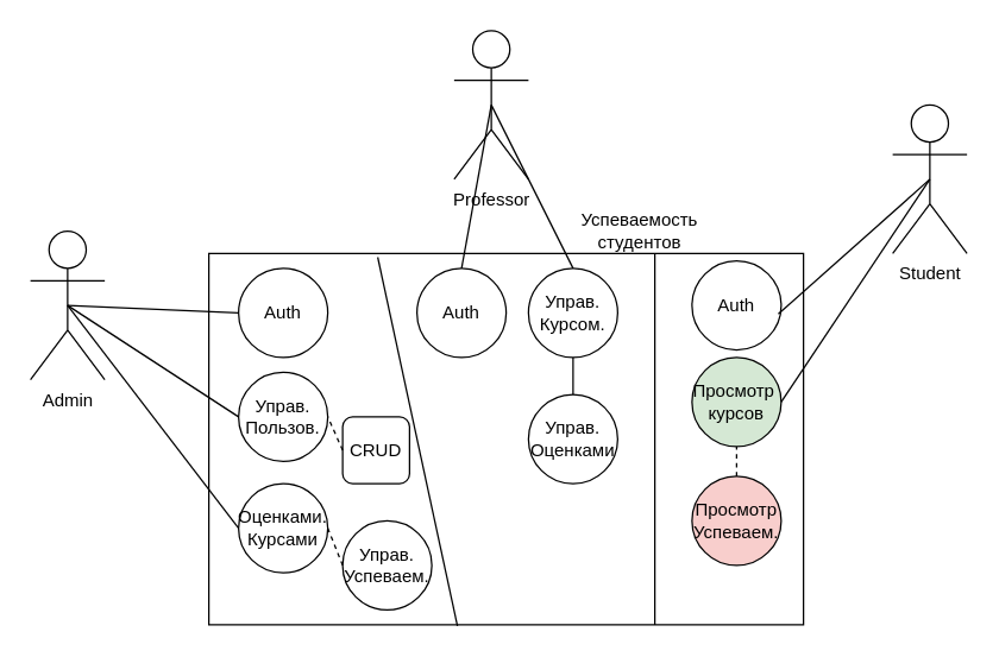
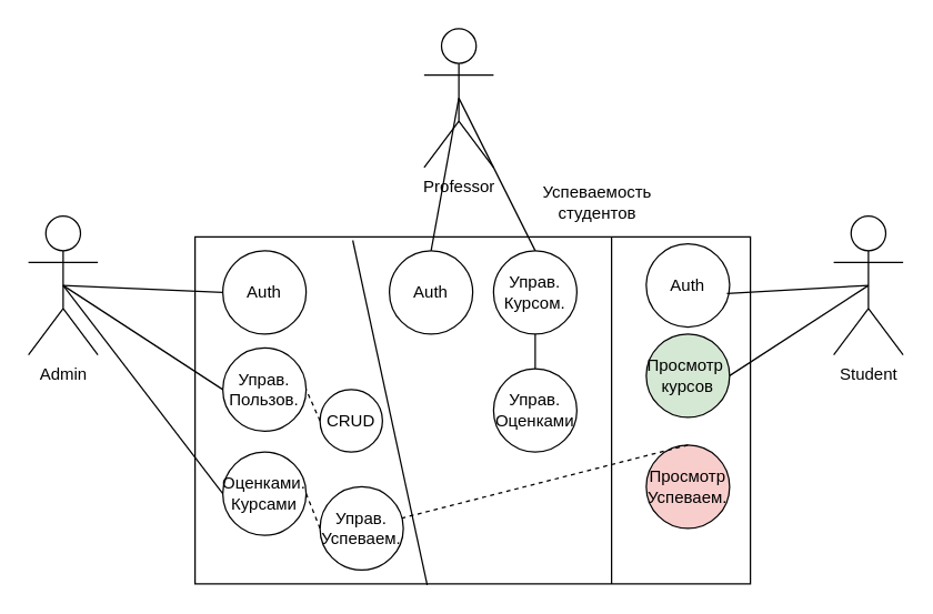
- <mxCell id="5" value="Student" style="shape=umlActor;verticalLabelPosition=bottom;verticalAlign=top;html=1;outlineConnect=0;" vertex="1" parent="1"><mxGeometry x="600" y="70" width="50" height="100" as="geometry" /></mxCell>
+ <mxCell id="5" value="Student" style="shape=umlActor;verticalLabelPosition=bottom;verticalAlign=top;html=1;outlineConnect=0;" vertex="1" parent="1"><mxGeometry x="600" y="155" width="50" height="100" as="geometry" /></mxCell>
- <mxCell id="26" value="Успеваемость студентов" style="text;html=1;align=center;verticalAlign=middle;whiteSpace=wrap;rounded=0;" vertex="1" parent="1"><mxGeometry x="400" y="140" width="60" height="30" as="geometry" /></mxCell>
+ <mxCell id="26" value="Успеваемость студентов" style="text;html=1;align=center;verticalAlign=middle;whiteSpace=wrap;rounded=0;" vertex="1" parent="1"><mxGeometry x="400" y="130" width="60" height="30" as="geometry" /></mxCell>
- <mxCell id="29" value="CRUD" style="whiteSpace=wrap;html=1;aspect=fixed;rounded=1;" vertex="1" parent="1"><mxGeometry x="230" y="280" width="45" height="45" as="geometry" /></mxCell>
+ <mxCell id="29" value="CRUD" style="ellipse;whiteSpace=wrap;html=1;aspect=fixed;" vertex="1" parent="1"><mxGeometry x="230" y="280" width="45" height="45" as="geometry" /></mxCell>
- <mxCell id="9" value="" style="endArrow=none;dashed=1;html=1;rounded=0;entryX=0.5;entryY=1;entryDx=0;entryDy=0;exitX=0.5;exitY=0;exitDx=0;exitDy=0;" edge="1" parent="1" source="8" target="4"><mxGeometry width="50" height="50" relative="1" as="geometry"><mxPoint x="380" y="240" as="sourcePoint" /><mxPoint x="430" y="190" as="targetPoint" /></mxGeometry></mxCell>
+ <mxCell id="9" value="" style="endArrow=none;dashed=1;html=1;rounded=0;exitX=0.5;exitY=0;exitDx=0;exitDy=0;" edge="1" parent="1" source="8" target="24"><mxGeometry width="50" height="50" relative="1" as="geometry"><mxPoint x="380" y="240" as="sourcePoint" /><mxPoint x="430" y="190" as="targetPoint" /></mxGeometry></mxCell>
